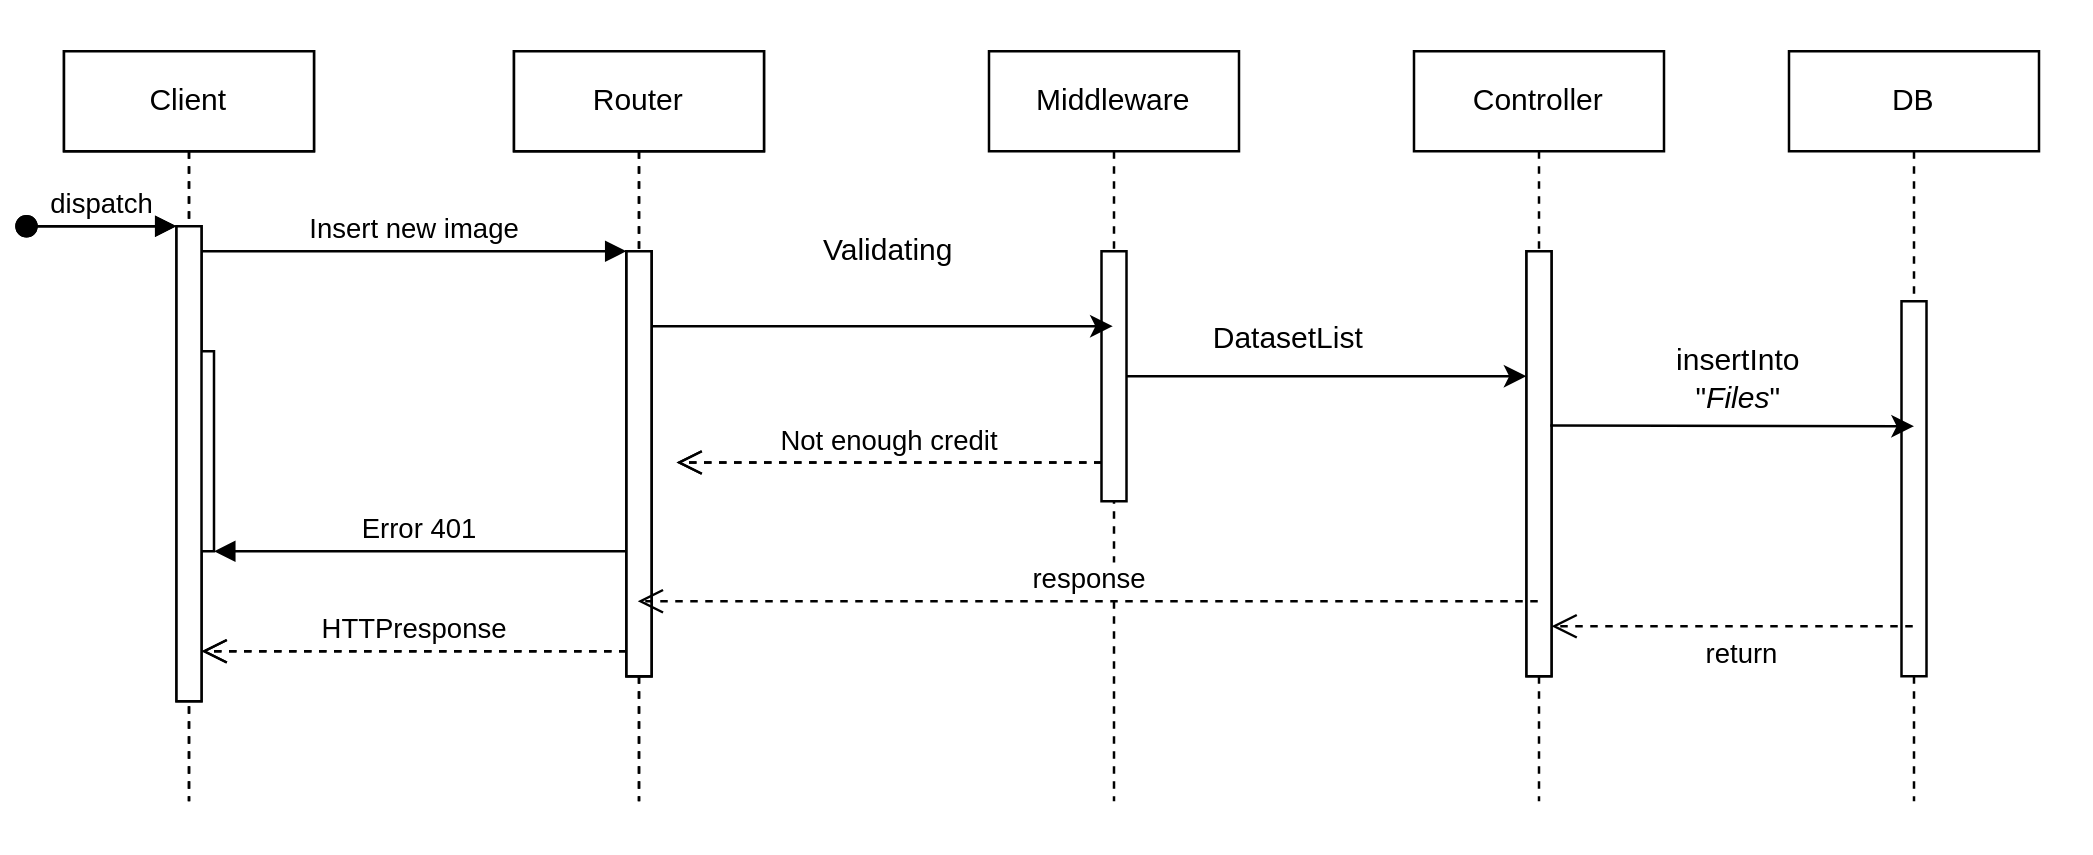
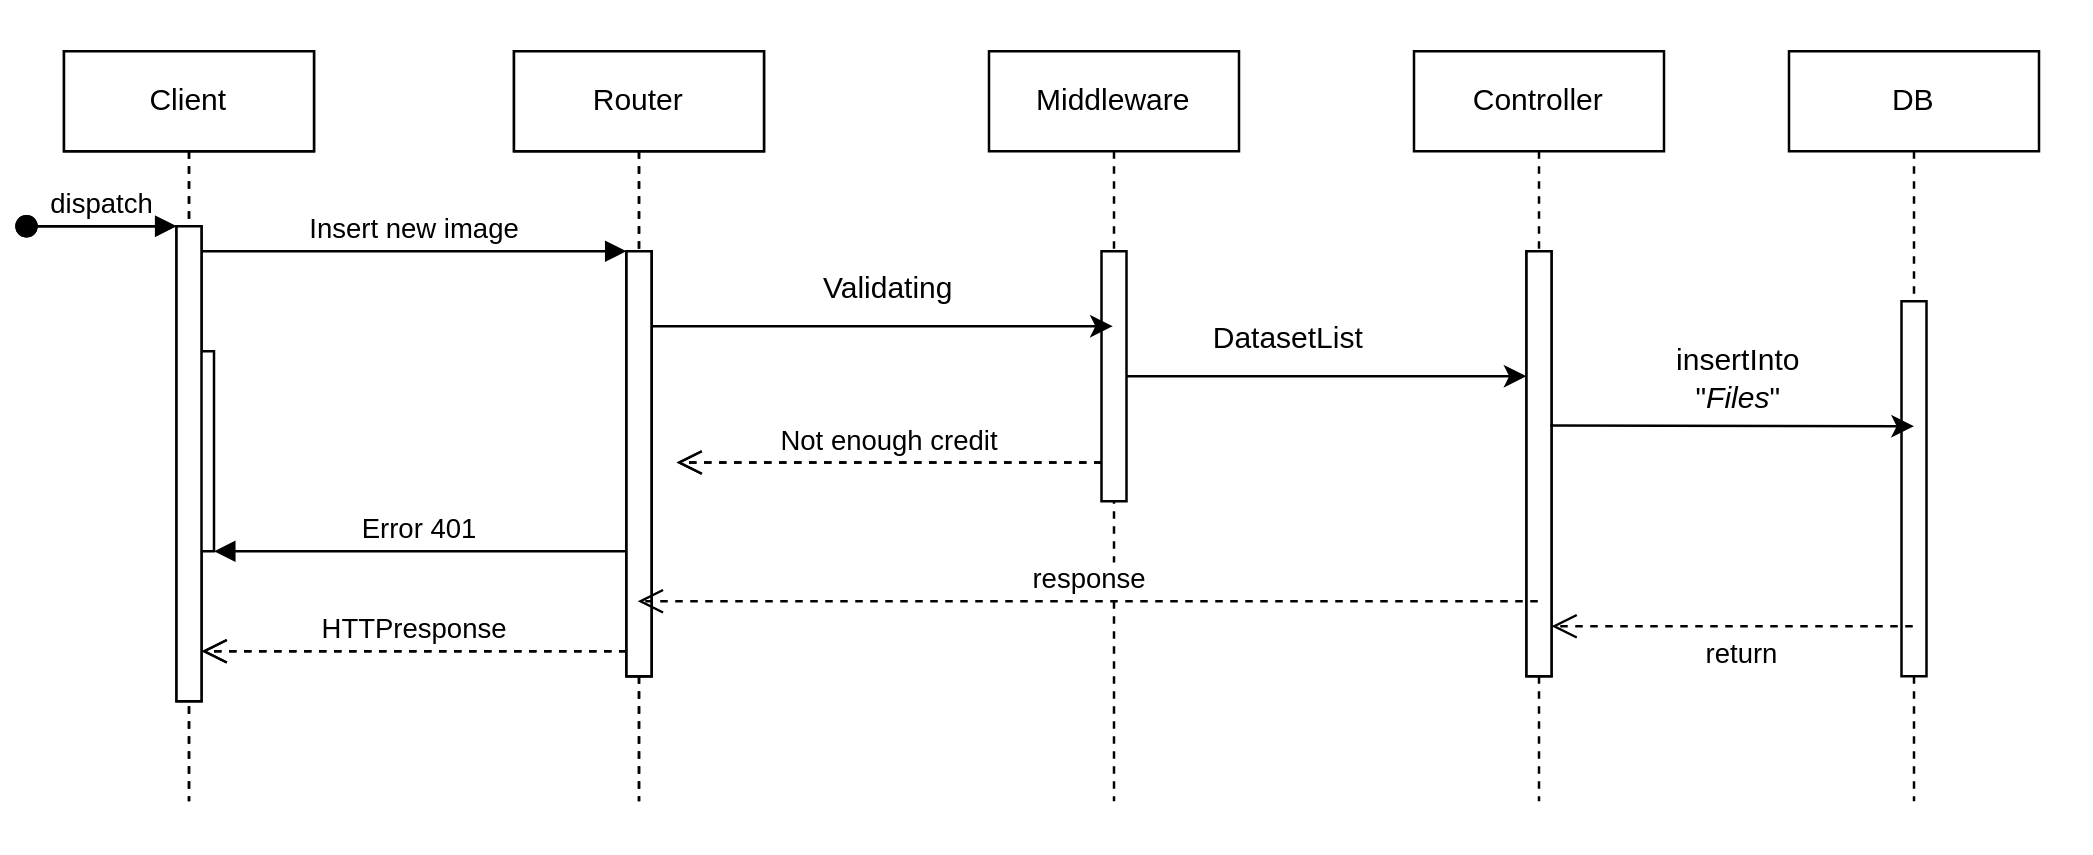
- <mxCell id="26" value="Validating" style="text;html=1;strokeColor=none;fillColor=none;align=center;verticalAlign=middle;whiteSpace=wrap;rounded=0;" parent="1" vertex="1"><mxGeometry x="320" y="85" width="60" height="30" as="geometry" /></mxCell>
+ <mxCell id="26" value="Validating" style="text;html=1;strokeColor=none;fillColor=none;align=center;verticalAlign=middle;whiteSpace=wrap;rounded=0;" parent="1" vertex="1"><mxGeometry x="320" y="100" width="60" height="30" as="geometry" /></mxCell>
